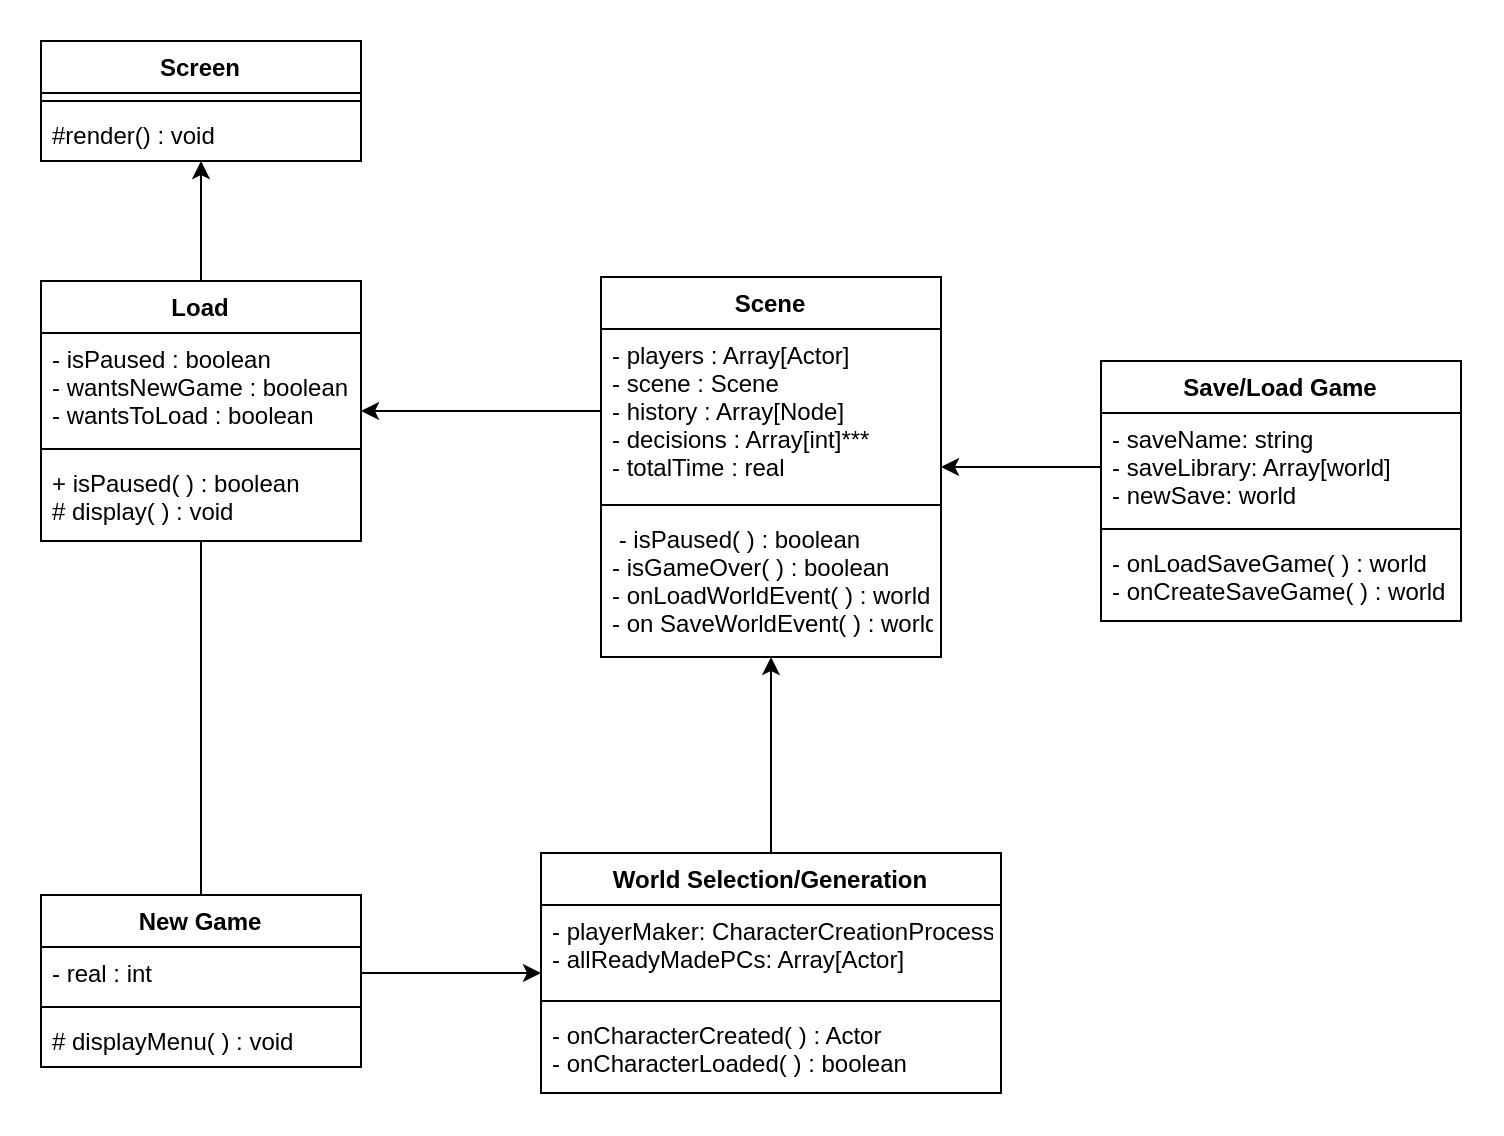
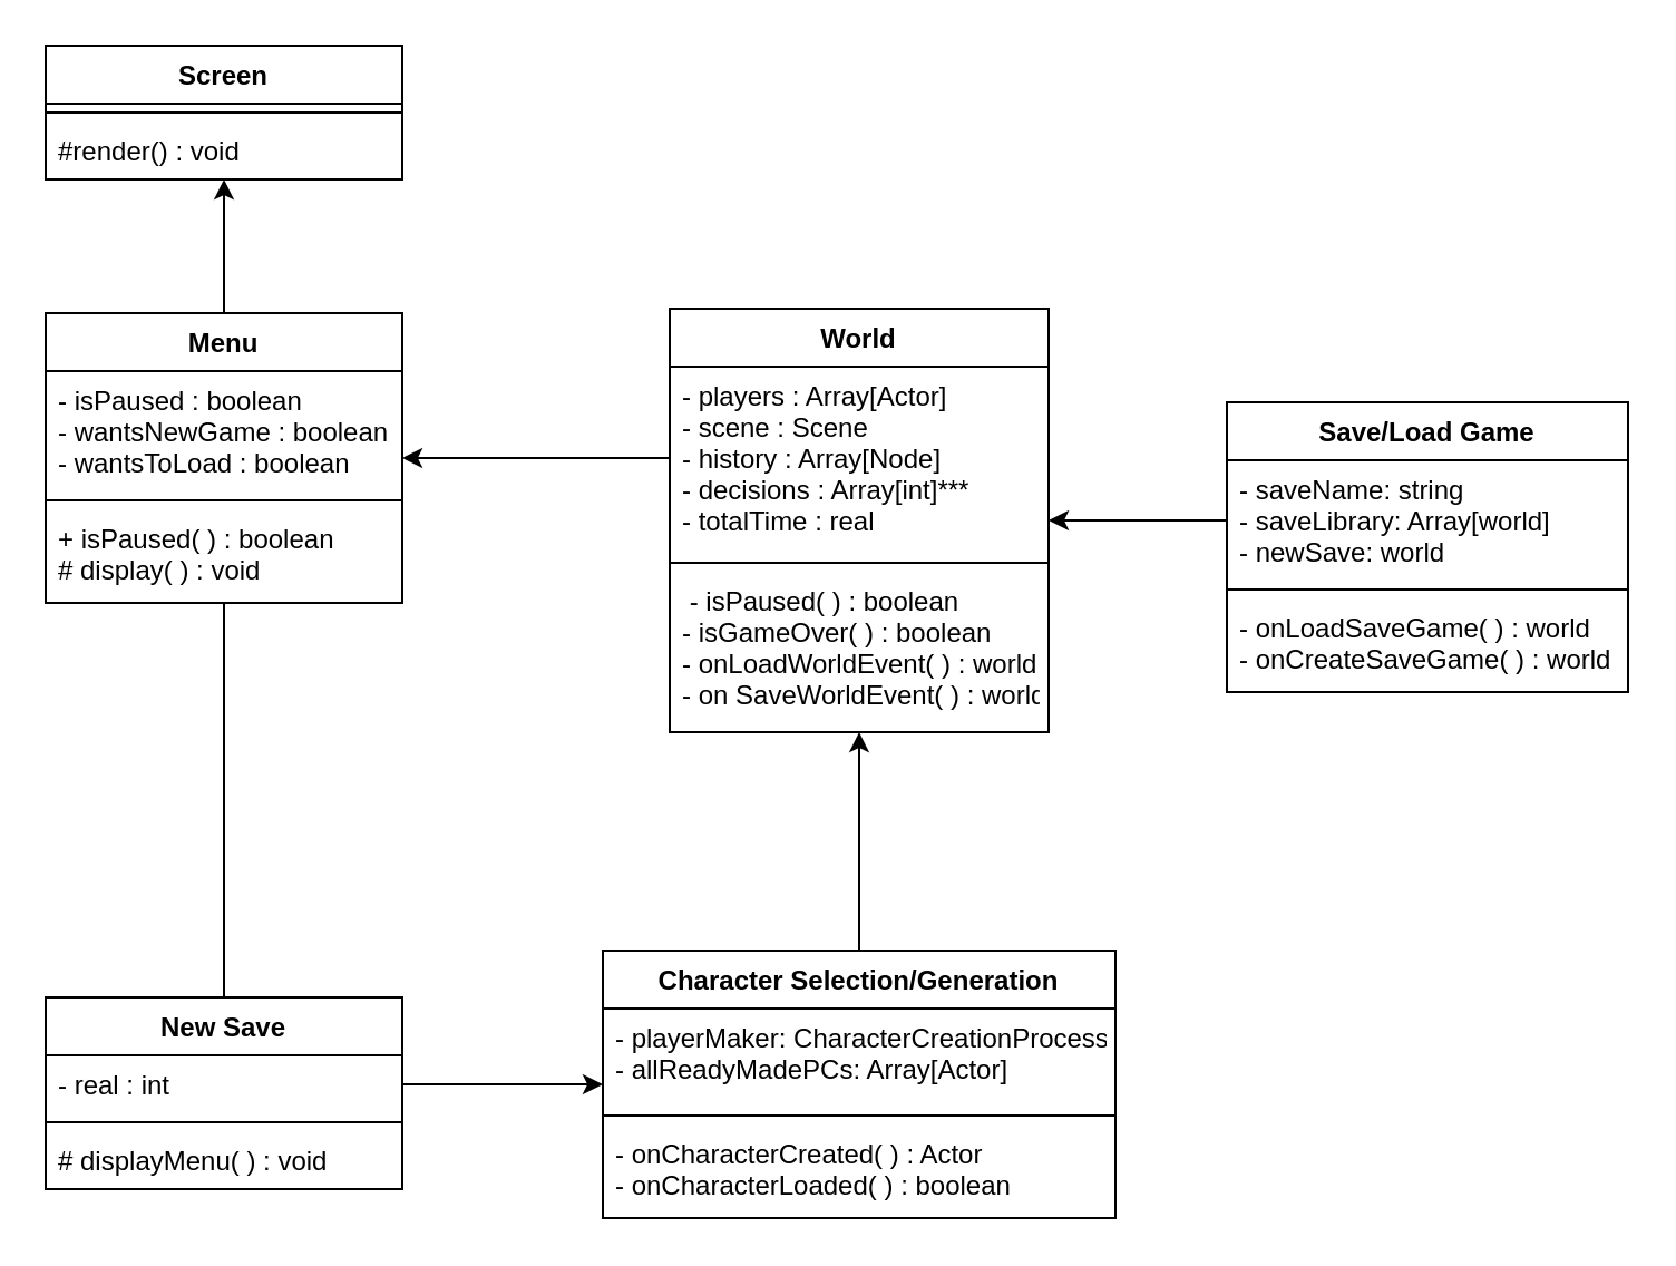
- <mxCell id="19" value="Scene" style="swimlane;fontStyle=1;align=center;verticalAlign=top;childLayout=stackLayout;horizontal=1;startSize=26;horizontalStack=0;resizeParent=1;resizeParentMax=0;resizeLast=0;collapsible=1;marginBottom=0;" vertex="1" parent="1"><mxGeometry x="300" y="138" width="170" height="190" as="geometry" /></mxCell>
+ <mxCell id="19" value="World" style="swimlane;fontStyle=1;align=center;verticalAlign=top;childLayout=stackLayout;horizontal=1;startSize=26;horizontalStack=0;resizeParent=1;resizeParentMax=0;resizeLast=0;collapsible=1;marginBottom=0;" vertex="1" parent="1"><mxGeometry x="300" y="138" width="170" height="190" as="geometry" /></mxCell>
- <mxCell id="6" value="Load" style="swimlane;fontStyle=1;align=center;verticalAlign=top;childLayout=stackLayout;horizontal=1;startSize=26;horizontalStack=0;resizeParent=1;resizeParentMax=0;resizeLast=0;collapsible=1;marginBottom=0;" vertex="1" parent="1"><mxGeometry x="20" y="140" width="160" height="130" as="geometry" /></mxCell>
+ <mxCell id="6" value="Menu" style="swimlane;fontStyle=1;align=center;verticalAlign=top;childLayout=stackLayout;horizontal=1;startSize=26;horizontalStack=0;resizeParent=1;resizeParentMax=0;resizeLast=0;collapsible=1;marginBottom=0;" vertex="1" parent="1"><mxGeometry x="20" y="140" width="160" height="130" as="geometry" /></mxCell>
- <mxCell id="25" value="World Selection/Generation" style="swimlane;fontStyle=1;align=center;verticalAlign=top;childLayout=stackLayout;horizontal=1;startSize=26;horizontalStack=0;resizeParent=1;resizeParentMax=0;resizeLast=0;collapsible=1;marginBottom=0;" vertex="1" parent="1"><mxGeometry x="270" y="426" width="230" height="120" as="geometry" /></mxCell>
+ <mxCell id="25" value="Character Selection/Generation" style="swimlane;fontStyle=1;align=center;verticalAlign=top;childLayout=stackLayout;horizontal=1;startSize=26;horizontalStack=0;resizeParent=1;resizeParentMax=0;resizeLast=0;collapsible=1;marginBottom=0;" vertex="1" parent="1"><mxGeometry x="270" y="426" width="230" height="120" as="geometry" /></mxCell>
- <mxCell id="11" value="New Game" style="swimlane;fontStyle=1;align=center;verticalAlign=top;childLayout=stackLayout;horizontal=1;startSize=26;horizontalStack=0;resizeParent=1;resizeParentMax=0;resizeLast=0;collapsible=1;marginBottom=0;" vertex="1" parent="1"><mxGeometry x="20" y="447" width="160" height="86" as="geometry" /></mxCell>
+ <mxCell id="11" value="New Save" style="swimlane;fontStyle=1;align=center;verticalAlign=top;childLayout=stackLayout;horizontal=1;startSize=26;horizontalStack=0;resizeParent=1;resizeParentMax=0;resizeLast=0;collapsible=1;marginBottom=0;" vertex="1" parent="1"><mxGeometry x="20" y="447" width="160" height="86" as="geometry" /></mxCell>
